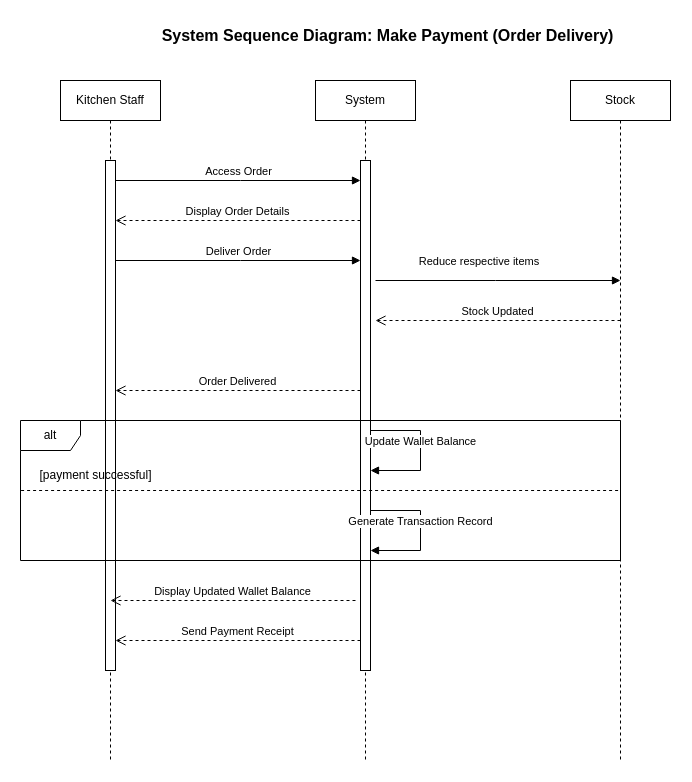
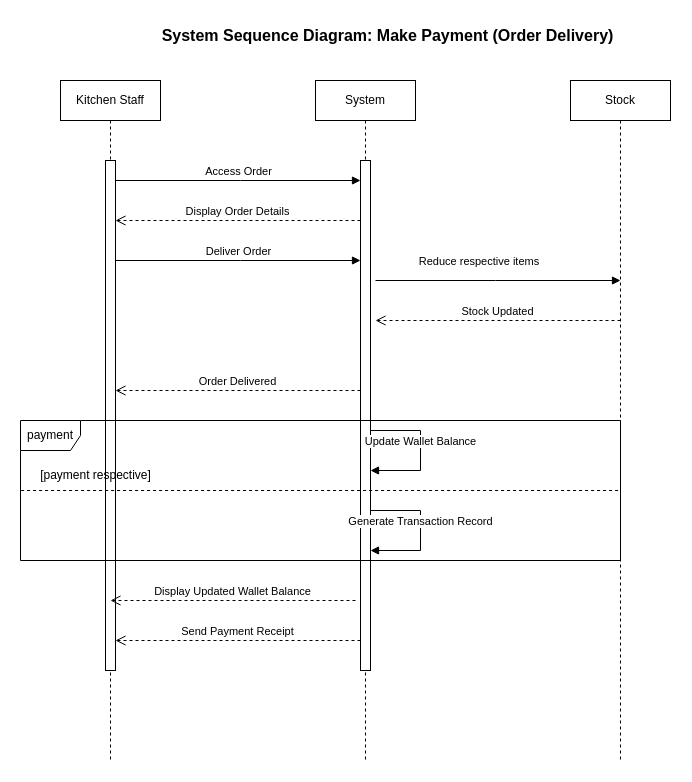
- <mxCell id="17" value="alt" style="shape=umlFrame;whiteSpace=wrap;html=1;pointerEvents=0;" parent="1" vertex="1"><mxGeometry x="20" y="420" width="600" height="140" as="geometry" /></mxCell>
+ <mxCell id="17" value="payment" style="shape=umlFrame;whiteSpace=wrap;html=1;pointerEvents=0;" parent="1" vertex="1"><mxGeometry x="20" y="420" width="600" height="140" as="geometry" /></mxCell>
- <mxCell id="18" value="[payment successful]" style="text;html=1;align=center;verticalAlign=middle;resizable=0;points=[];autosize=1;strokeColor=none;fillColor=none;" parent="1" vertex="1"><mxGeometry x="30" y="460" width="130" height="30" as="geometry" /></mxCell>
+ <mxCell id="18" value="[payment respective]" style="text;html=1;align=center;verticalAlign=middle;resizable=0;points=[];autosize=1;strokeColor=none;fillColor=none;" parent="1" vertex="1"><mxGeometry x="30" y="460" width="130" height="30" as="geometry" /></mxCell>
